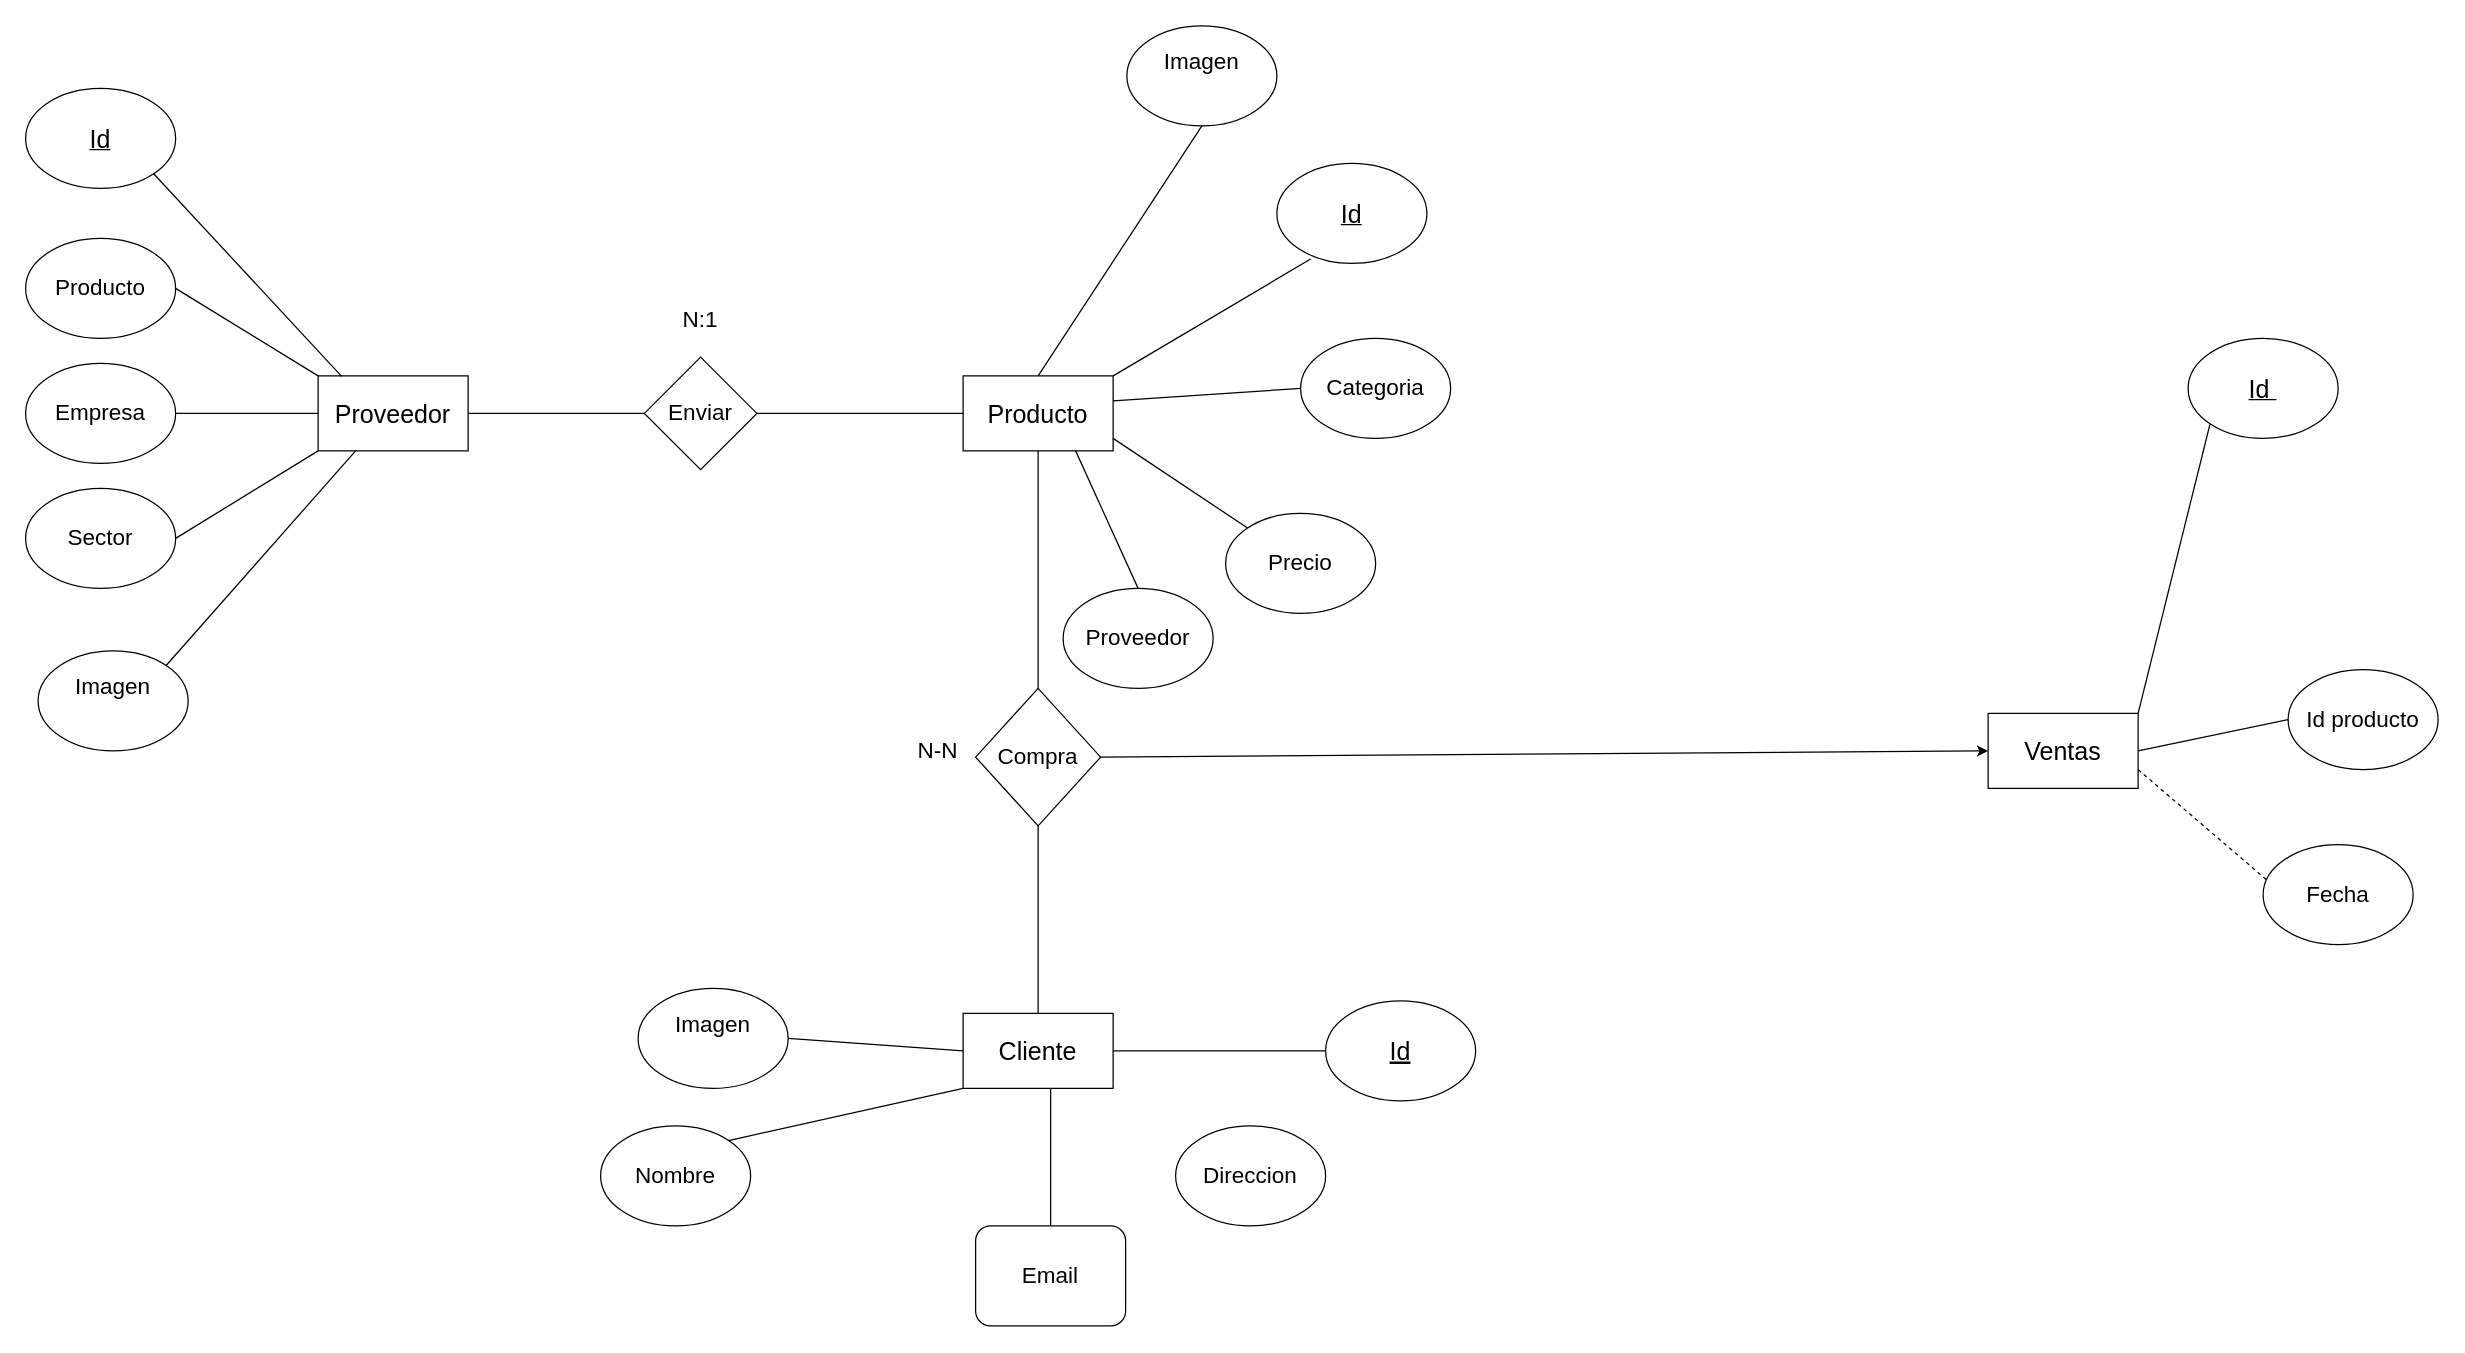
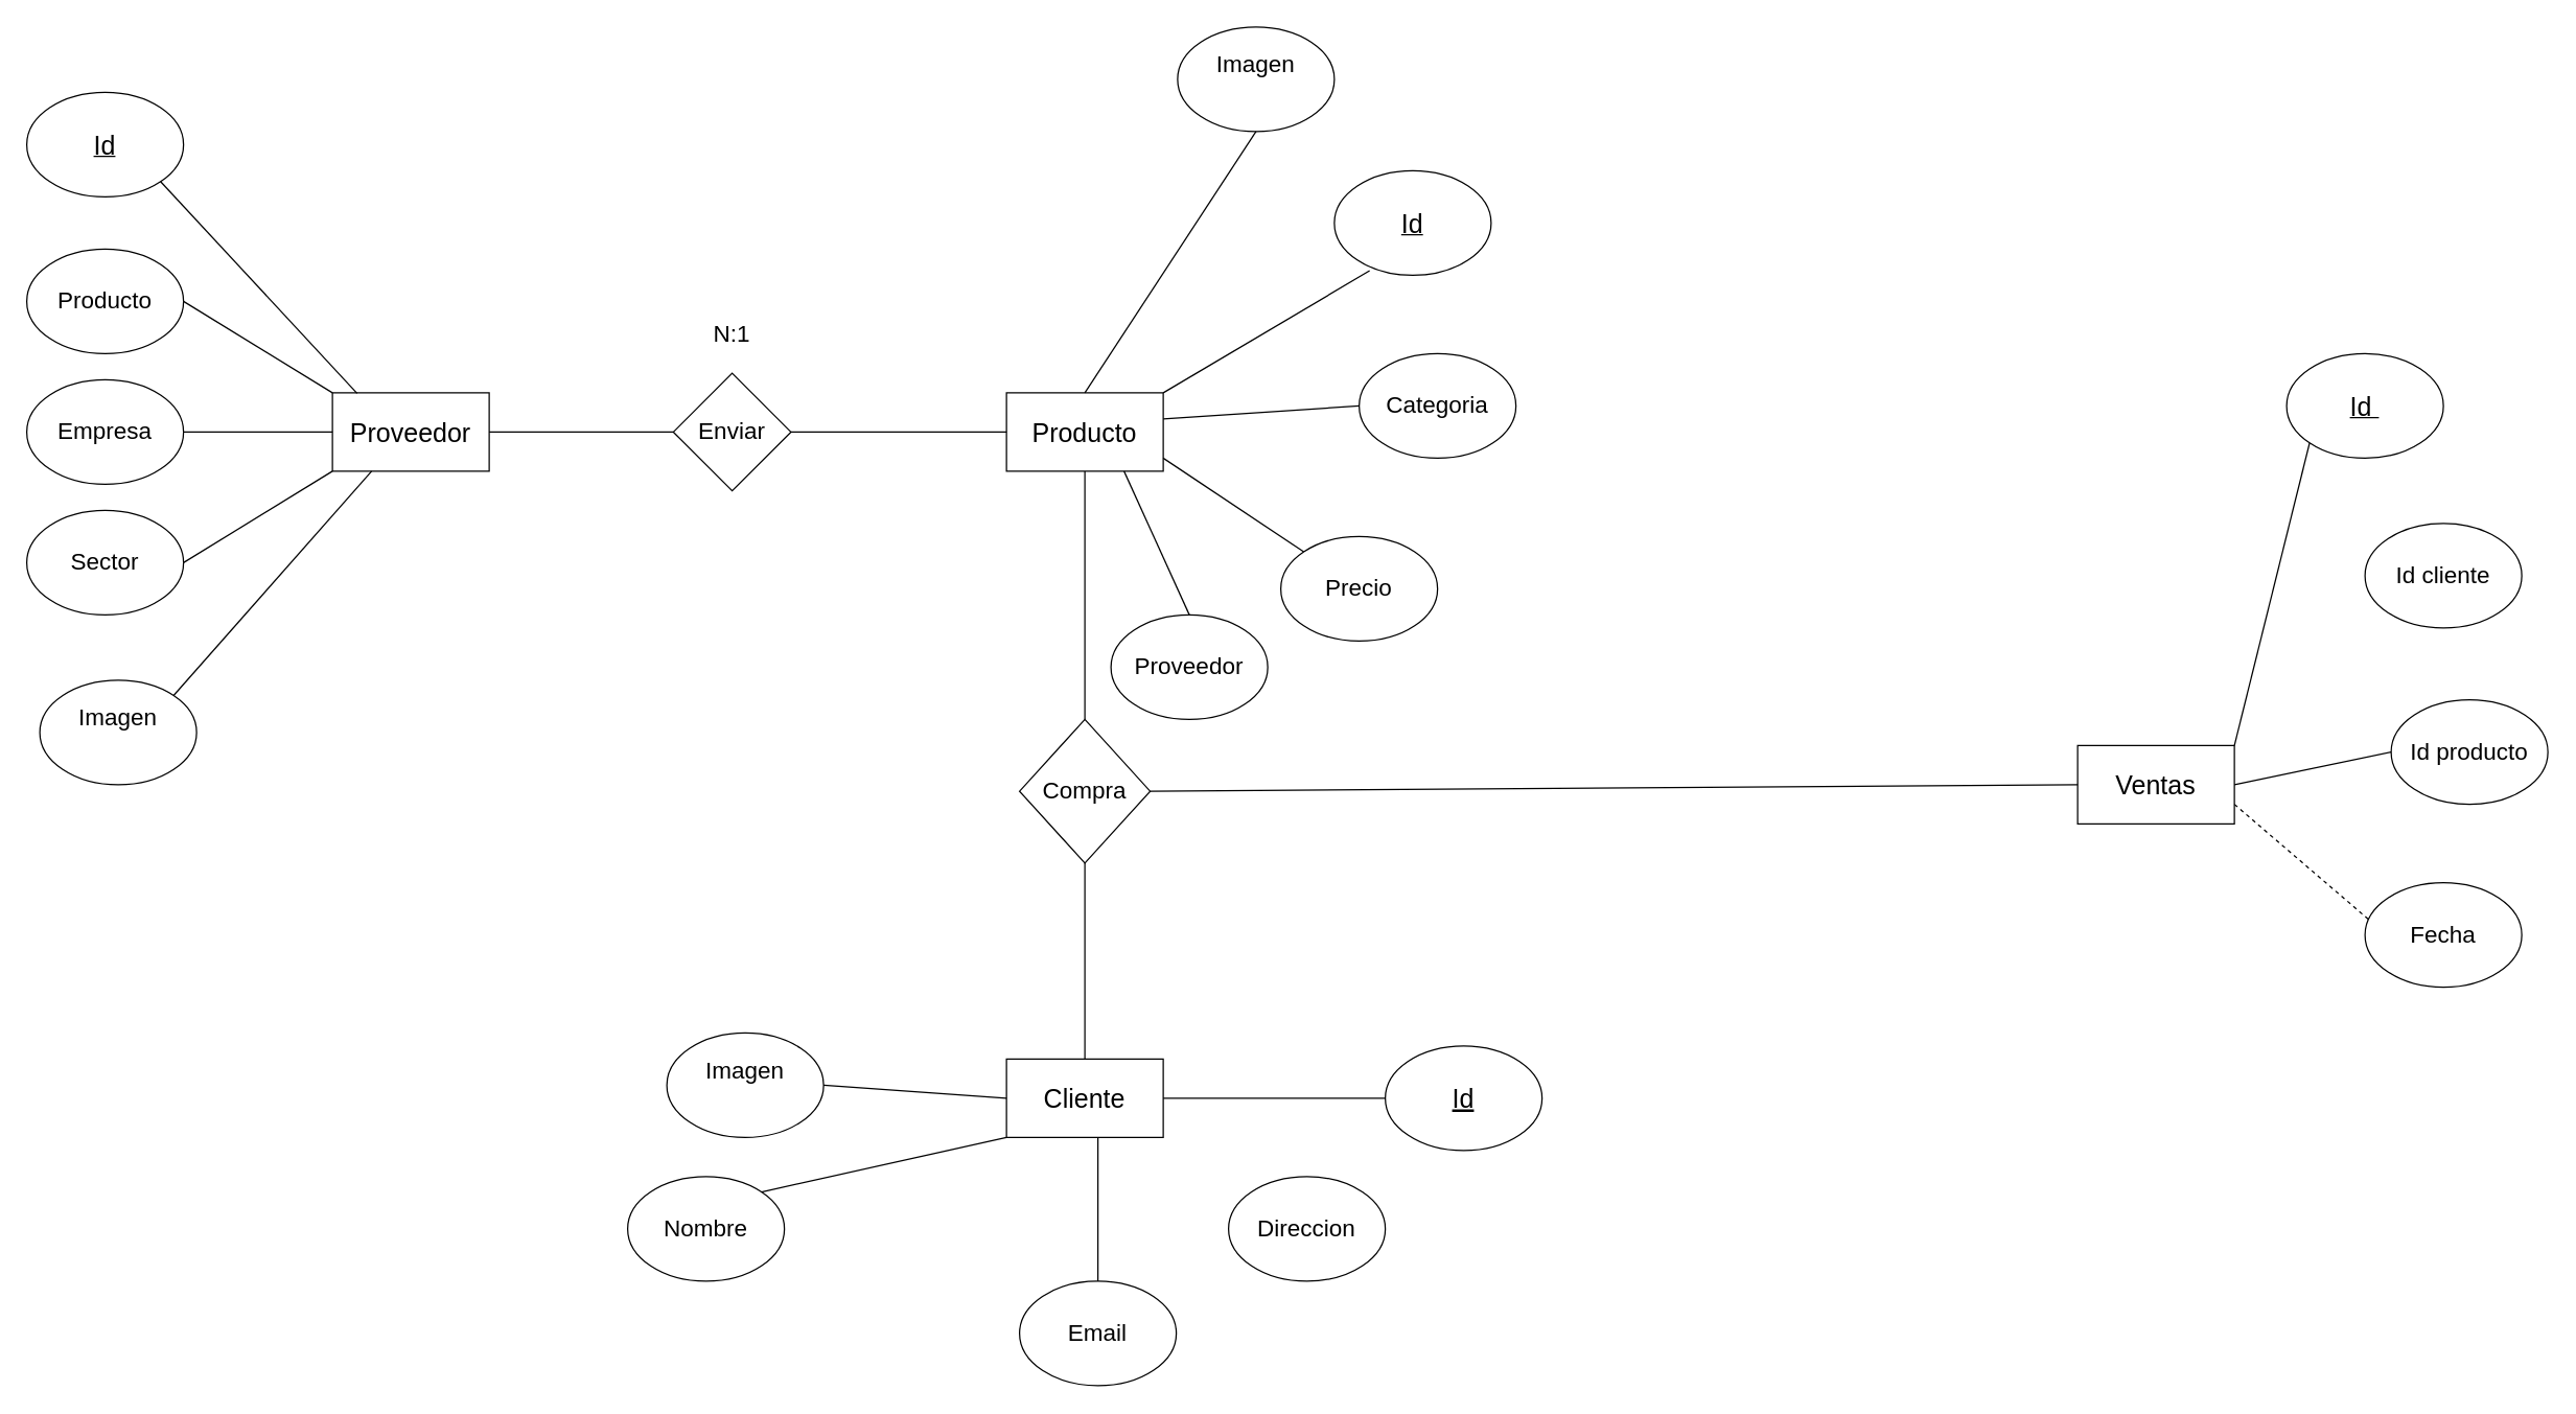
+ <mxCell id="44" value="&lt;font style=&quot;font-size: 18px;&quot;&gt;Id cliente&lt;/font&gt;" style="ellipse;whiteSpace=wrap;html=1;" vertex="1" parent="1"><mxGeometry x="1810" y="400" width="120" height="80" as="geometry" /></mxCell>
- <mxCell id="31" value="&lt;font style=&quot;font-size: 18px;&quot;&gt;N-N&lt;/font&gt;" style="text;html=1;align=center;verticalAlign=middle;whiteSpace=wrap;rounded=0;" vertex="1" parent="1"><mxGeometry x="720" y="585" width="60" height="30" as="geometry" /></mxCell>
- <mxCell id="41" value="" style="endArrow=classic;html=1;rounded=0;entryX=0;entryY=0.5;entryDx=0;entryDy=0;exitX=1;exitY=0.5;exitDx=0;exitDy=0;" edge="1" parent="1" source="17" target="40"><mxGeometry width="50" height="50" relative="1" as="geometry"><mxPoint x="1270" y="590" as="sourcePoint" /><mxPoint x="1320" y="540" as="targetPoint" /><Array as="points" /></mxGeometry></mxCell>
+ <mxCell id="41" value="" style="endArrow=none;html=1;rounded=0;entryX=0;entryY=0.5;entryDx=0;entryDy=0;exitX=1;exitY=0.5;exitDx=0;exitDy=0;" edge="1" parent="1" source="17" target="40"><mxGeometry width="50" height="50" relative="1" as="geometry"><mxPoint x="1270" y="590" as="sourcePoint" /><mxPoint x="1320" y="540" as="targetPoint" /><Array as="points" /></mxGeometry></mxCell>
- <mxCell id="22" value="&lt;font style=&quot;font-size: 18px;&quot;&gt;Email&lt;/font&gt;" style="whiteSpace=wrap;html=1;rounded=1;" vertex="1" parent="1"><mxGeometry x="780" y="980" width="120" height="80" as="geometry" /></mxCell>
+ <mxCell id="22" value="&lt;font style=&quot;font-size: 18px;&quot;&gt;Email&lt;/font&gt;" style="ellipse;whiteSpace=wrap;html=1;" vertex="1" parent="1"><mxGeometry x="780" y="980" width="120" height="80" as="geometry" /></mxCell>
